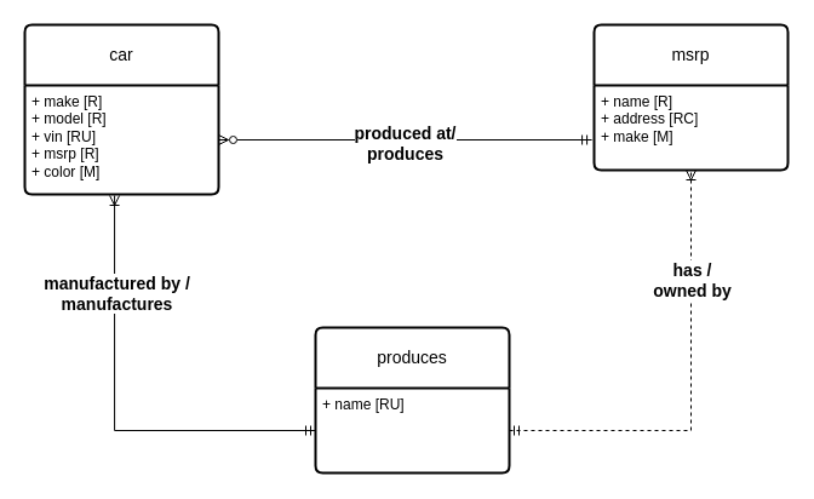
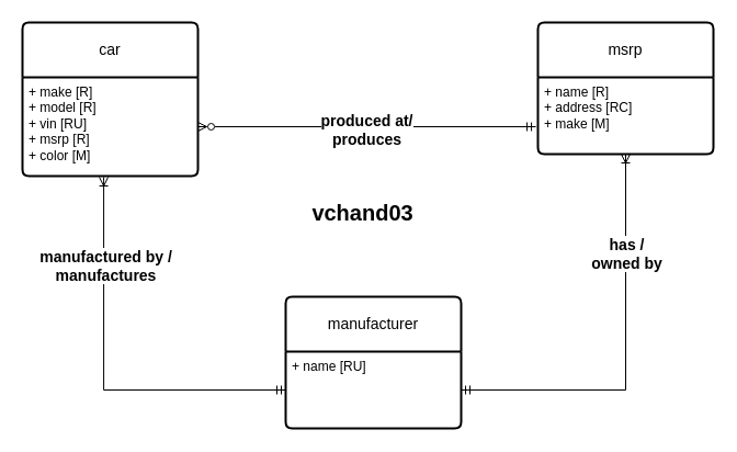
+ <mxCell id="14" value="&lt;font size=&quot;1&quot; style=&quot;&quot;&gt;&lt;b style=&quot;font-size: 20px;&quot;&gt;vchand03&lt;/b&gt;&lt;/font&gt;" style="text;html=1;align=center;verticalAlign=middle;resizable=0;points=[];autosize=1;strokeColor=none;fillColor=none;" vertex="1" parent="1"><mxGeometry x="270" y="173" width="120" height="40" as="geometry" /></mxCell>
- <mxCell id="6" value="produces" style="swimlane;childLayout=stackLayout;horizontal=1;startSize=50;horizontalStack=0;rounded=1;fontSize=14;fontStyle=0;strokeWidth=2;resizeParent=0;resizeLast=1;shadow=0;dashed=0;align=center;arcSize=4;whiteSpace=wrap;html=1;" vertex="1" parent="1"><mxGeometry x="260" y="270" width="160" height="120" as="geometry" /></mxCell>
+ <mxCell id="6" value="manufacturer" style="swimlane;childLayout=stackLayout;horizontal=1;startSize=50;horizontalStack=0;rounded=1;fontSize=14;fontStyle=0;strokeWidth=2;resizeParent=0;resizeLast=1;shadow=0;dashed=0;align=center;arcSize=4;whiteSpace=wrap;html=1;" vertex="1" parent="1"><mxGeometry x="260" y="270" width="160" height="120" as="geometry" /></mxCell>
- <mxCell id="10" style="edgeStyle=orthogonalEdgeStyle;rounded=0;orthogonalLoop=1;jettySize=auto;html=1;entryX=0.5;entryY=1;entryDx=0;entryDy=0;endArrow=ERoneToMany;endFill=0;startArrow=ERmandOne;startFill=0;dashed=1;" edge="1" parent="1" source="7" target="5"><mxGeometry relative="1" as="geometry" /></mxCell>
+ <mxCell id="10" style="edgeStyle=orthogonalEdgeStyle;rounded=0;orthogonalLoop=1;jettySize=auto;html=1;entryX=0.5;entryY=1;entryDx=0;entryDy=0;endArrow=ERoneToMany;endFill=0;startArrow=ERmandOne;startFill=0;" edge="1" parent="1" source="7" target="5"><mxGeometry relative="1" as="geometry" /></mxCell>
